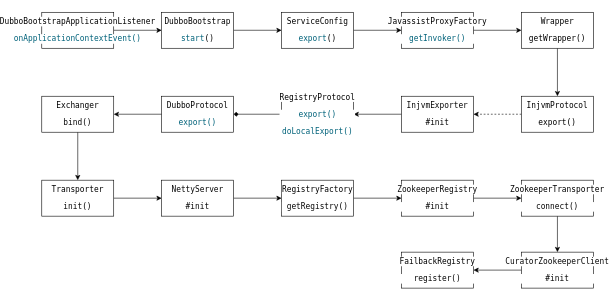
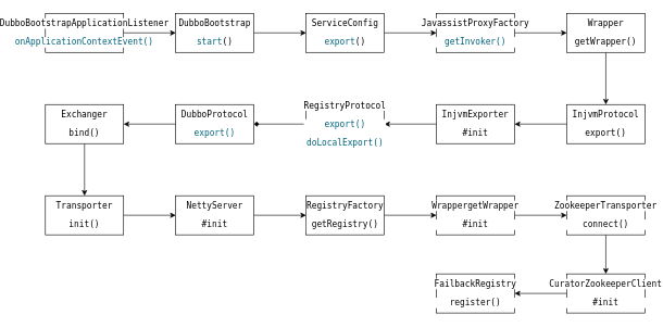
- <mxCell id="12" value="" style="edgeStyle=orthogonalEdgeStyle;rounded=0;orthogonalLoop=1;jettySize=auto;html=1;dashed=1;" edge="1" parent="1" source="13" target="15"><mxGeometry relative="1" as="geometry" /></mxCell>
+ <mxCell id="12" value="" style="edgeStyle=orthogonalEdgeStyle;rounded=0;orthogonalLoop=1;jettySize=auto;html=1;" edge="1" parent="1" source="13" target="15"><mxGeometry relative="1" as="geometry" /></mxCell>
- <mxCell id="21" value="&lt;pre style=&quot;background-color: #ffffff ; color: #080808 ; font-family: &amp;#34;jetbrains mono&amp;#34; , monospace ; font-size: 9.8pt&quot;&gt;ZookeeperRegistry&lt;/pre&gt;&lt;pre style=&quot;background-color: #ffffff ; color: #080808 ; font-family: &amp;#34;jetbrains mono&amp;#34; , monospace ; font-size: 9.8pt&quot;&gt;#init&lt;/pre&gt;" style="whiteSpace=wrap;html=1;rounded=0;" vertex="1" parent="1"><mxGeometry x="620" y="300" width="120" height="60" as="geometry" /></mxCell>
+ <mxCell id="21" value="&lt;pre style=&quot;background-color: #ffffff ; color: #080808 ; font-family: &amp;#34;jetbrains mono&amp;#34; , monospace ; font-size: 9.8pt&quot;&gt;WrappergetWrapper&lt;/pre&gt;&lt;pre style=&quot;background-color: #ffffff ; color: #080808 ; font-family: &amp;#34;jetbrains mono&amp;#34; , monospace ; font-size: 9.8pt&quot;&gt;#init&lt;/pre&gt;" style="whiteSpace=wrap;html=1;rounded=0;" vertex="1" parent="1"><mxGeometry x="620" y="300" width="120" height="60" as="geometry" /></mxCell>
